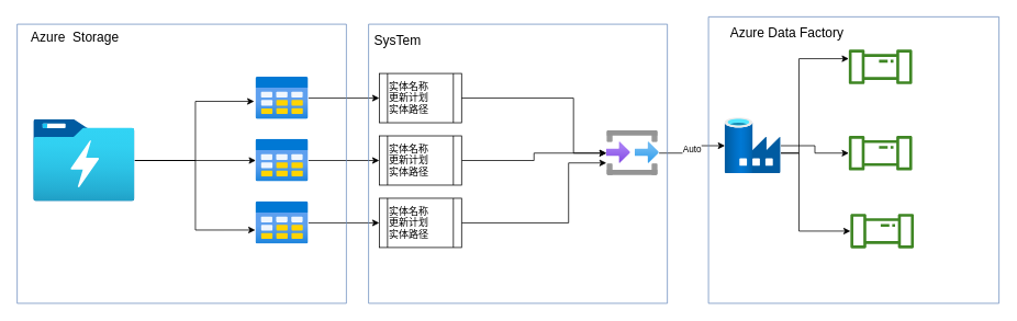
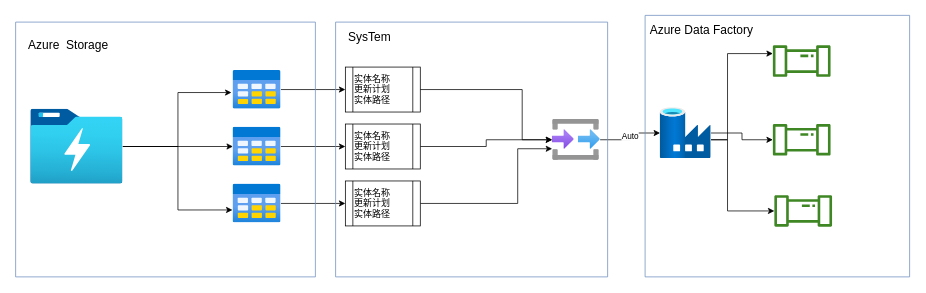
- <mxCell id="29" value="Azure Data Factory" style="text;html=1;align=center;verticalAlign=middle;resizable=0;points=[];autosize=1;strokeColor=none;fillColor=none;fontSize=16;" vertex="1" parent="27"><mxGeometry x="20" y="10" width="150" height="20" as="geometry" /></mxCell>
+ <mxCell id="29" value="Azure Data Factory" style="text;html=1;align=center;verticalAlign=middle;resizable=0;points=[];autosize=1;strokeColor=none;fillColor=none;fontSize=16;" vertex="1" parent="27"><mxGeometry y="10" width="150" height="20" as="geometry" /></mxCell>
- <mxCell id="26" value="&lt;font style=&quot;font-size: 16px&quot;&gt;Azure&amp;nbsp; Storage&lt;/font&gt;" style="text;html=1;align=center;verticalAlign=middle;resizable=0;points=[];autosize=1;strokeColor=none;fillColor=none;" vertex="1" parent="25"><mxGeometry x="10" y="6" width="120" height="20" as="geometry" /></mxCell>
+ <mxCell id="26" value="&lt;font style=&quot;font-size: 16px&quot;&gt;Azure&amp;nbsp; Storage&lt;/font&gt;" style="text;html=1;align=center;verticalAlign=middle;resizable=0;points=[];autosize=1;strokeColor=none;fillColor=none;" vertex="1" parent="25"><mxGeometry x="10" y="21" width="120" height="20" as="geometry" /></mxCell>
- <mxCell id="32" value="SysTem" style="text;html=1;align=center;verticalAlign=middle;resizable=0;points=[];autosize=1;strokeColor=none;fillColor=none;fontSize=16;" vertex="1" parent="30"><mxGeometry y="10" width="70" height="20" as="geometry" /></mxCell>
+ <mxCell id="32" value="SysTem" style="text;html=1;align=center;verticalAlign=middle;resizable=0;points=[];autosize=1;strokeColor=none;fillColor=none;fontSize=16;" vertex="1" parent="30"><mxGeometry x="10" y="10" width="70" height="20" as="geometry" /></mxCell>
